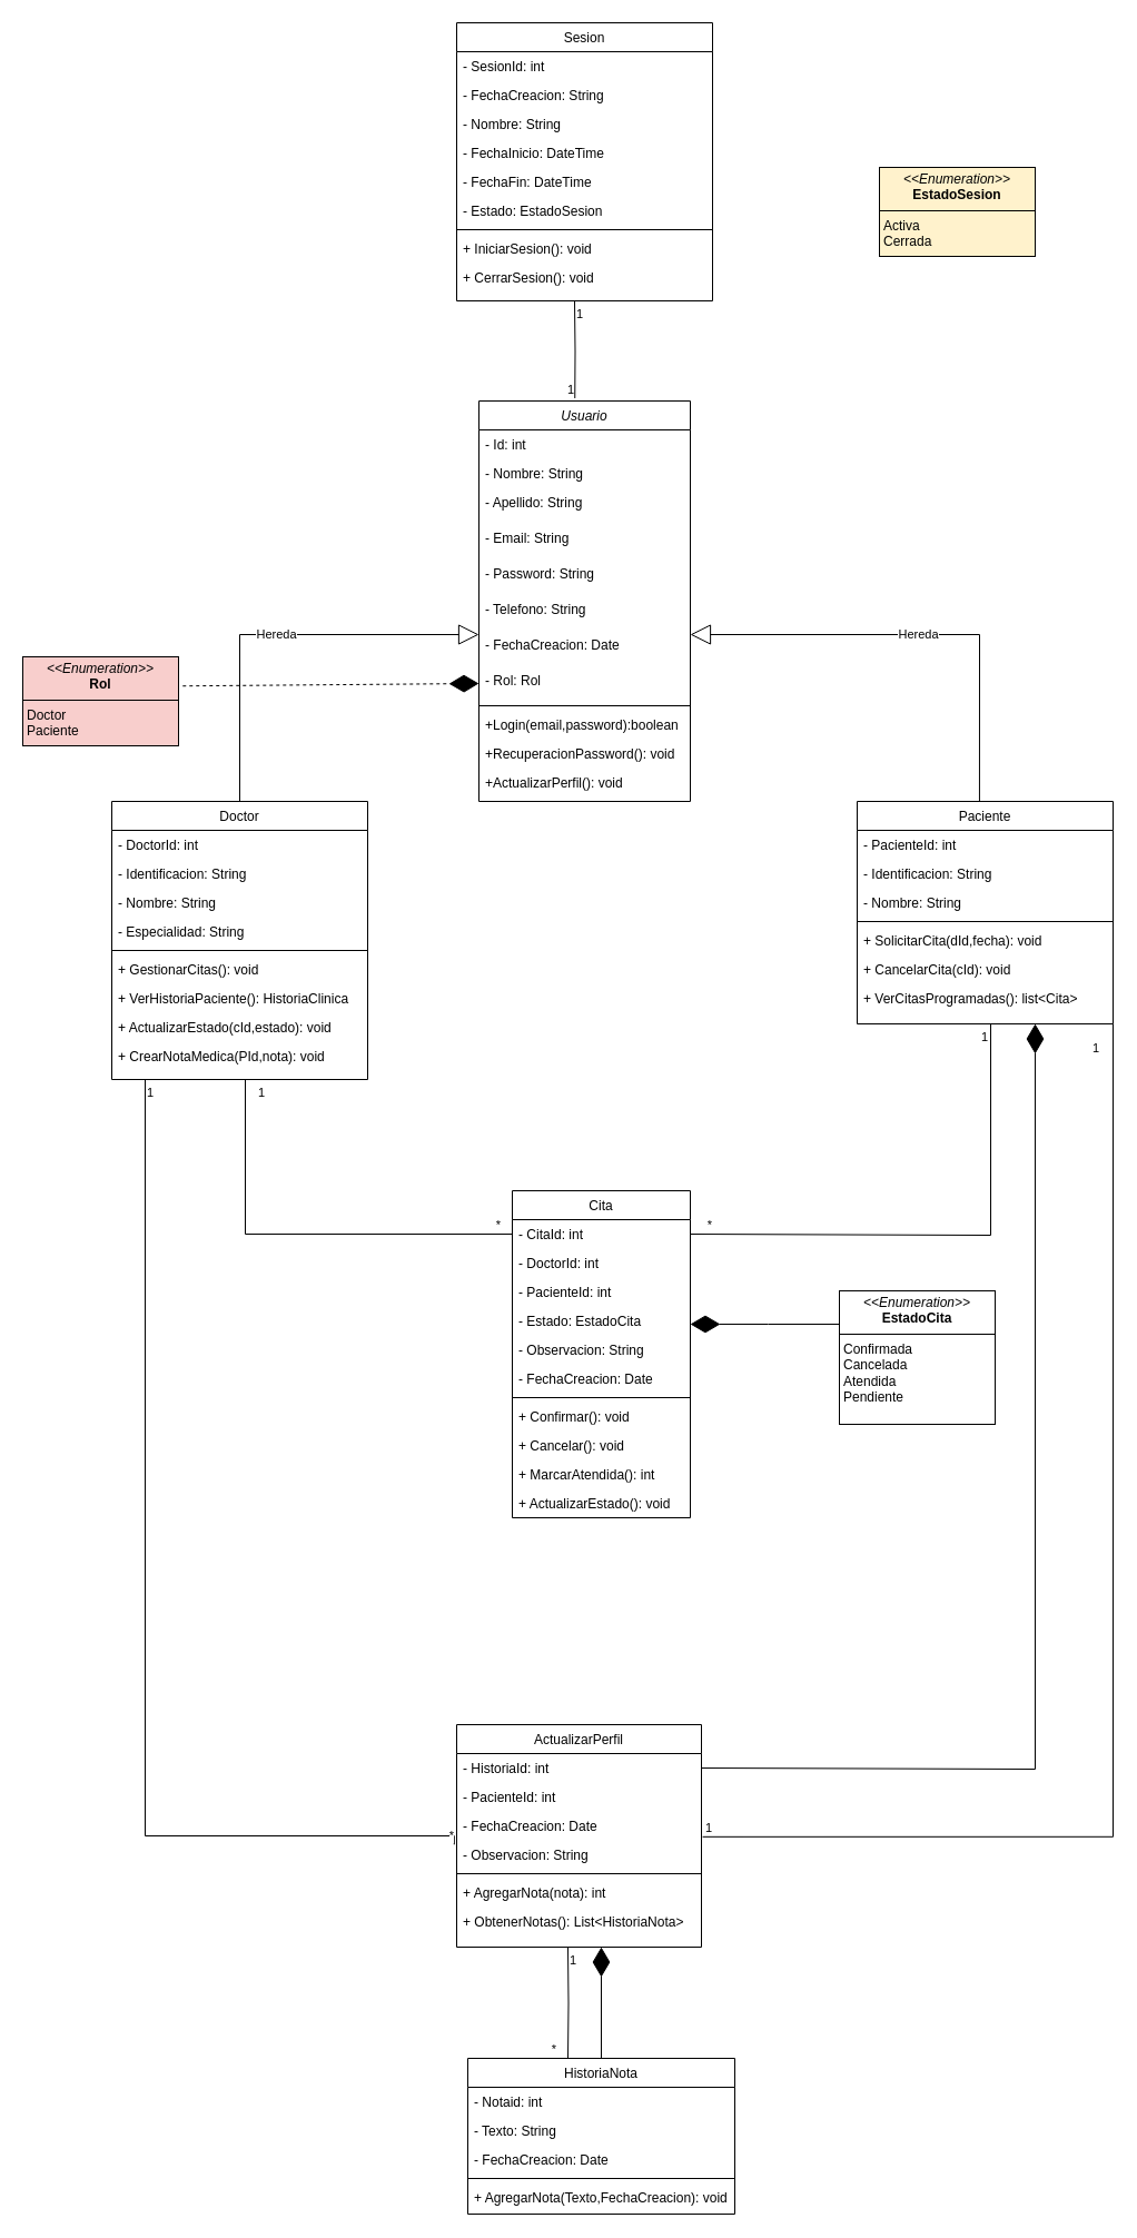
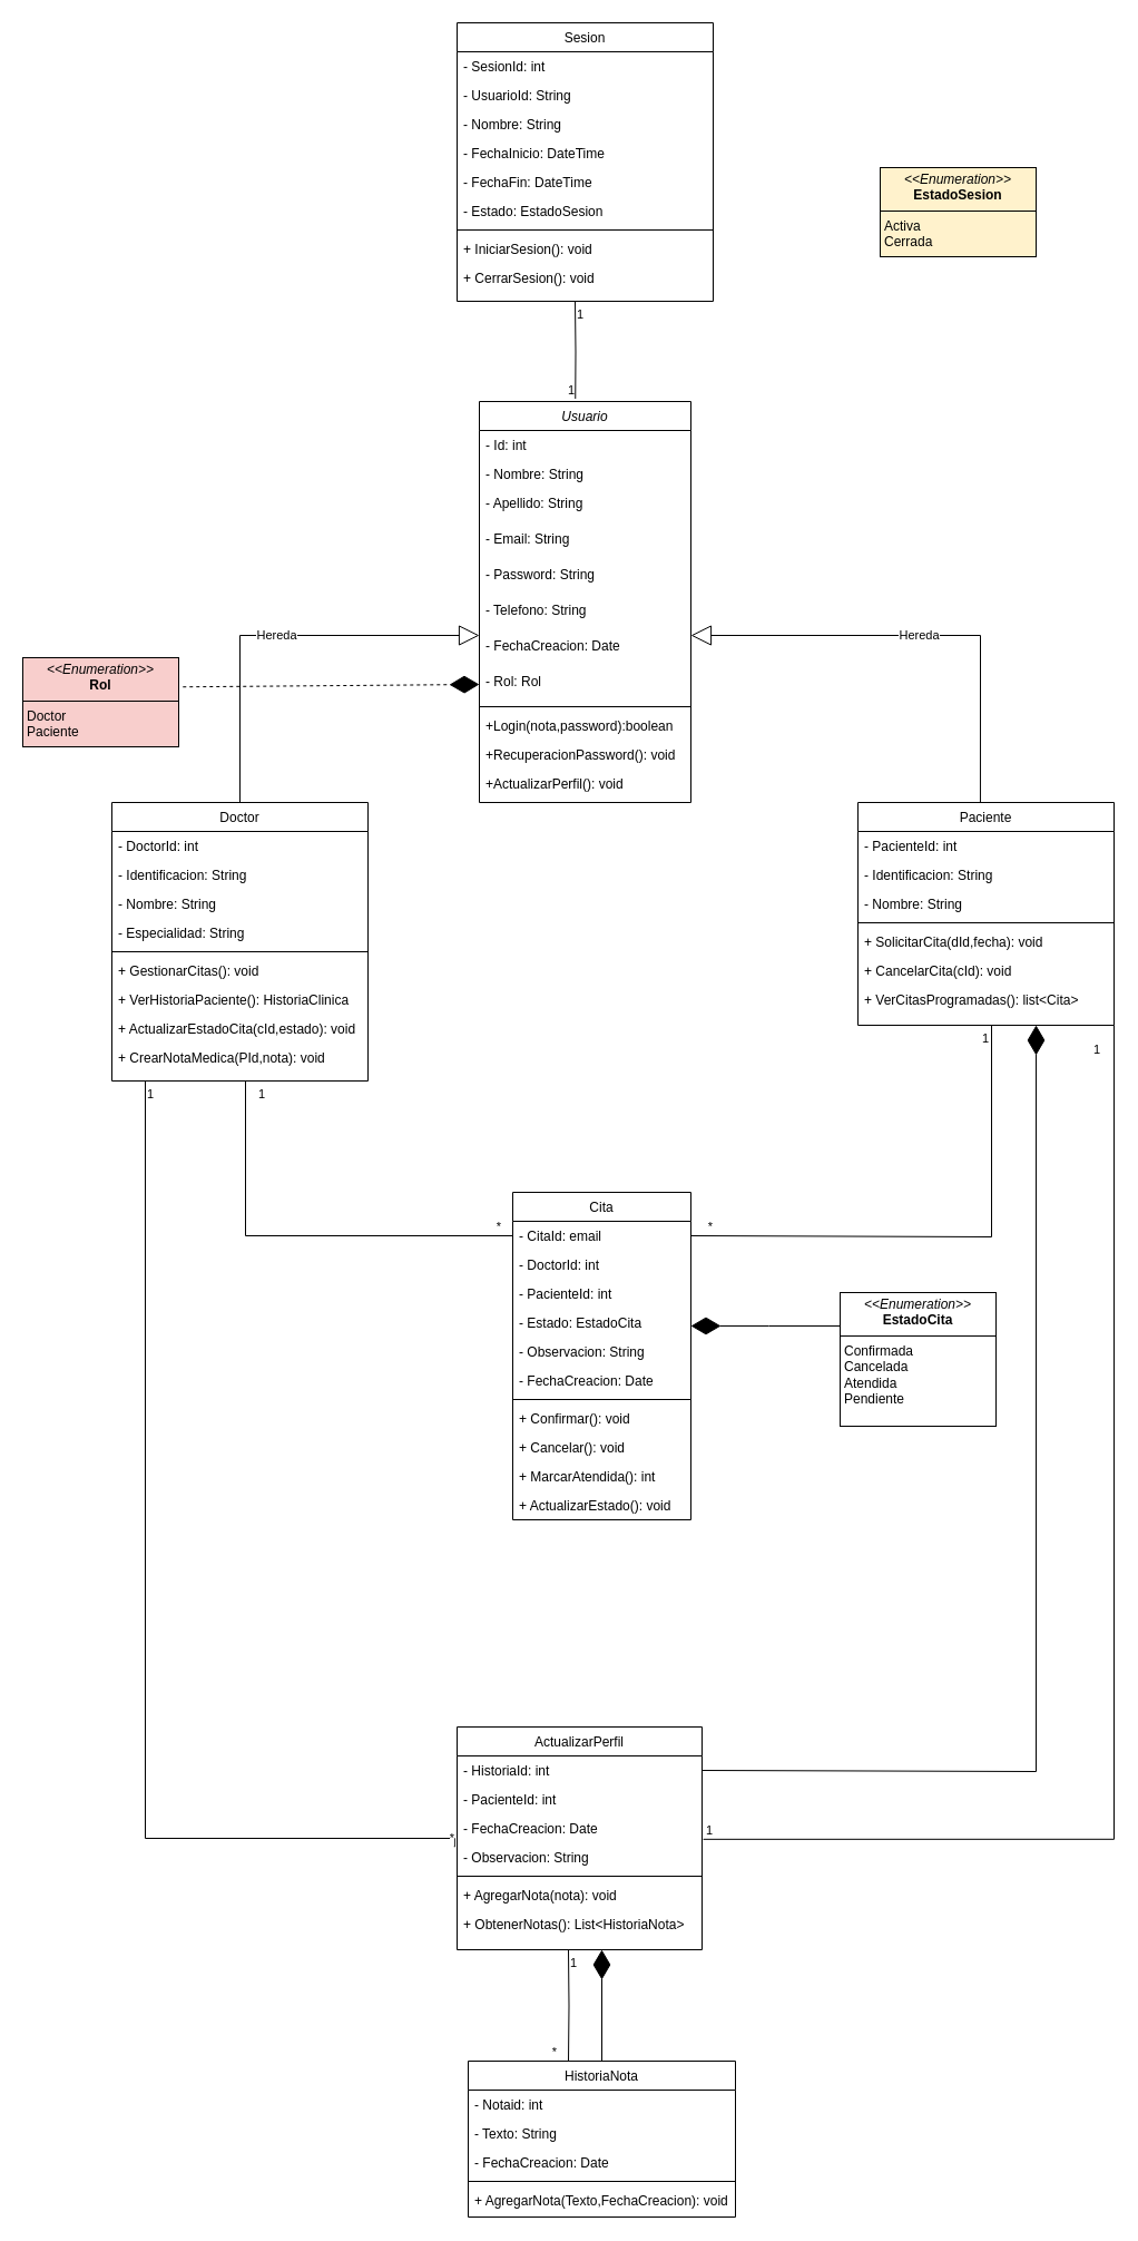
- <mxCell id="61" value="- FechaCreacion: String" style="text;align=left;verticalAlign=top;spacingLeft=4;spacingRight=4;overflow=hidden;rotatable=0;points=[[0,0.5],[1,0.5]];portConstraint=eastwest;" vertex="1" parent="59"><mxGeometry y="52" width="230" height="26" as="geometry" /></mxCell>
+ <mxCell id="61" value="- UsuarioId: String" style="text;align=left;verticalAlign=top;spacingLeft=4;spacingRight=4;overflow=hidden;rotatable=0;points=[[0,0.5],[1,0.5]];portConstraint=eastwest;" vertex="1" parent="59"><mxGeometry y="52" width="230" height="26" as="geometry" /></mxCell>
- <mxCell id="12" value="+Login(email,password):boolean" style="text;align=left;verticalAlign=top;spacingLeft=4;spacingRight=4;overflow=hidden;rotatable=0;points=[[0,0.5],[1,0.5]];portConstraint=eastwest;" vertex="1" parent="2"><mxGeometry y="278" width="190" height="26" as="geometry" /></mxCell>
+ <mxCell id="12" value="+Login(nota,password):boolean" style="text;align=left;verticalAlign=top;spacingLeft=4;spacingRight=4;overflow=hidden;rotatable=0;points=[[0,0.5],[1,0.5]];portConstraint=eastwest;" vertex="1" parent="2"><mxGeometry y="278" width="190" height="26" as="geometry" /></mxCell>
- <mxCell id="23" value="+ ActualizarEstado(cId,estado): void" style="text;align=left;verticalAlign=top;spacingLeft=4;spacingRight=4;overflow=hidden;rotatable=0;points=[[0,0.5],[1,0.5]];portConstraint=eastwest;" vertex="1" parent="15"><mxGeometry y="190" width="230" height="26" as="geometry" /></mxCell>
+ <mxCell id="23" value="+ ActualizarEstadoCita(cId,estado): void" style="text;align=left;verticalAlign=top;spacingLeft=4;spacingRight=4;overflow=hidden;rotatable=0;points=[[0,0.5],[1,0.5]];portConstraint=eastwest;" vertex="1" parent="15"><mxGeometry y="190" width="230" height="26" as="geometry" /></mxCell>
- <mxCell id="26" value="- CitaId: int" style="text;align=left;verticalAlign=top;spacingLeft=4;spacingRight=4;overflow=hidden;rotatable=0;points=[[0,0.5],[1,0.5]];portConstraint=eastwest;" parent="25" vertex="1"><mxGeometry y="26" width="160" height="26" as="geometry" /></mxCell>
+ <mxCell id="26" value="- CitaId: email" style="text;align=left;verticalAlign=top;spacingLeft=4;spacingRight=4;overflow=hidden;rotatable=0;points=[[0,0.5],[1,0.5]];portConstraint=eastwest;" parent="25" vertex="1"><mxGeometry y="26" width="160" height="26" as="geometry" /></mxCell>
- <mxCell id="51" value="+ AgregarNota(nota): int" style="text;align=left;verticalAlign=top;spacingLeft=4;spacingRight=4;overflow=hidden;rotatable=0;points=[[0,0.5],[1,0.5]];portConstraint=eastwest;" vertex="1" parent="45"><mxGeometry y="138" width="220" height="26" as="geometry" /></mxCell>
+ <mxCell id="51" value="+ AgregarNota(nota): void" style="text;align=left;verticalAlign=top;spacingLeft=4;spacingRight=4;overflow=hidden;rotatable=0;points=[[0,0.5],[1,0.5]];portConstraint=eastwest;" vertex="1" parent="45"><mxGeometry y="138" width="220" height="26" as="geometry" /></mxCell>
